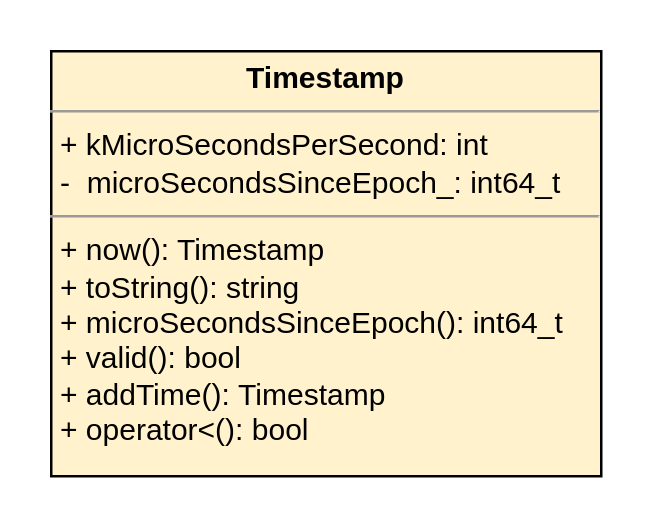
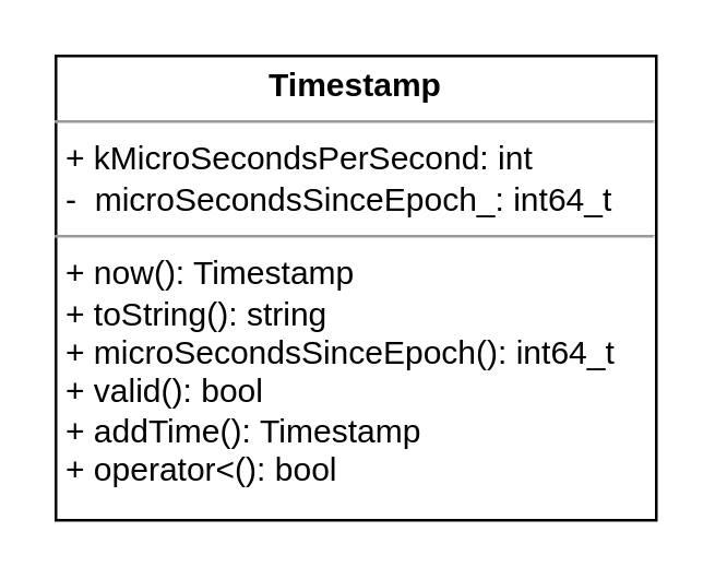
- <mxCell id="2" value="&lt;p style=&quot;margin:0px;margin-top:4px;text-align:center;&quot;&gt;&lt;b&gt;Timestamp&lt;/b&gt;&lt;/p&gt;&lt;hr size=&quot;1&quot;&gt;&lt;p style=&quot;margin:0px;margin-left:4px;&quot;&gt;+ kMicroSecondsPerSecond: int&lt;/p&gt;&lt;p style=&quot;margin:0px;margin-left:4px;&quot;&gt;-&amp;nbsp; microSecondsSinceEpoch_: int64_t&amp;nbsp;&lt;/p&gt;&lt;hr size=&quot;1&quot;&gt;&lt;p style=&quot;margin:0px;margin-left:4px;&quot;&gt;+ now(): Timestamp&lt;/p&gt;&lt;p style=&quot;margin:0px;margin-left:4px;&quot;&gt;+ toString(): string&lt;/p&gt;&lt;p style=&quot;margin:0px;margin-left:4px;&quot;&gt;+ microSecondsSinceEpoch(): int64_t&lt;/p&gt;&lt;p style=&quot;margin:0px;margin-left:4px;&quot;&gt;+ valid(): bool&lt;/p&gt;&lt;p style=&quot;margin:0px;margin-left:4px;&quot;&gt;+ addTime():&amp;nbsp;Timestamp&lt;/p&gt;&lt;p style=&quot;margin:0px;margin-left:4px;&quot;&gt;+ operator&amp;lt;(): bool&lt;br&gt;&lt;/p&gt;" style="verticalAlign=top;align=left;overflow=fill;fontSize=12;fontFamily=Helvetica;html=1;fillColor=#fff2cc;" parent="1" vertex="1"><mxGeometry x="20" y="20" width="220" height="170" as="geometry" /></mxCell>
+ <mxCell id="2" value="&lt;p style=&quot;margin:0px;margin-top:4px;text-align:center;&quot;&gt;&lt;b&gt;Timestamp&lt;/b&gt;&lt;/p&gt;&lt;hr size=&quot;1&quot;&gt;&lt;p style=&quot;margin:0px;margin-left:4px;&quot;&gt;+ kMicroSecondsPerSecond: int&lt;/p&gt;&lt;p style=&quot;margin:0px;margin-left:4px;&quot;&gt;-&amp;nbsp; microSecondsSinceEpoch_: int64_t&amp;nbsp;&lt;/p&gt;&lt;hr size=&quot;1&quot;&gt;&lt;p style=&quot;margin:0px;margin-left:4px;&quot;&gt;+ now(): Timestamp&lt;/p&gt;&lt;p style=&quot;margin:0px;margin-left:4px;&quot;&gt;+ toString(): string&lt;/p&gt;&lt;p style=&quot;margin:0px;margin-left:4px;&quot;&gt;+ microSecondsSinceEpoch(): int64_t&lt;/p&gt;&lt;p style=&quot;margin:0px;margin-left:4px;&quot;&gt;+ valid(): bool&lt;/p&gt;&lt;p style=&quot;margin:0px;margin-left:4px;&quot;&gt;+ addTime():&amp;nbsp;Timestamp&lt;/p&gt;&lt;p style=&quot;margin:0px;margin-left:4px;&quot;&gt;+ operator&amp;lt;(): bool&lt;br&gt;&lt;/p&gt;" style="verticalAlign=top;align=left;overflow=fill;fontSize=12;fontFamily=Helvetica;html=1;" parent="1" vertex="1"><mxGeometry x="20" y="20" width="220" height="170" as="geometry" /></mxCell>
